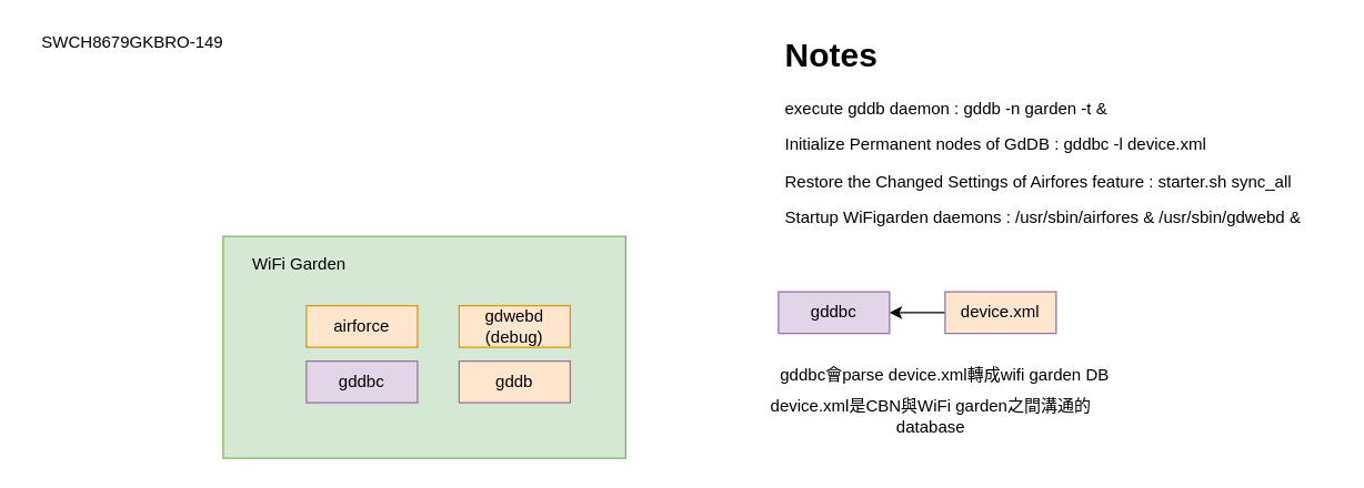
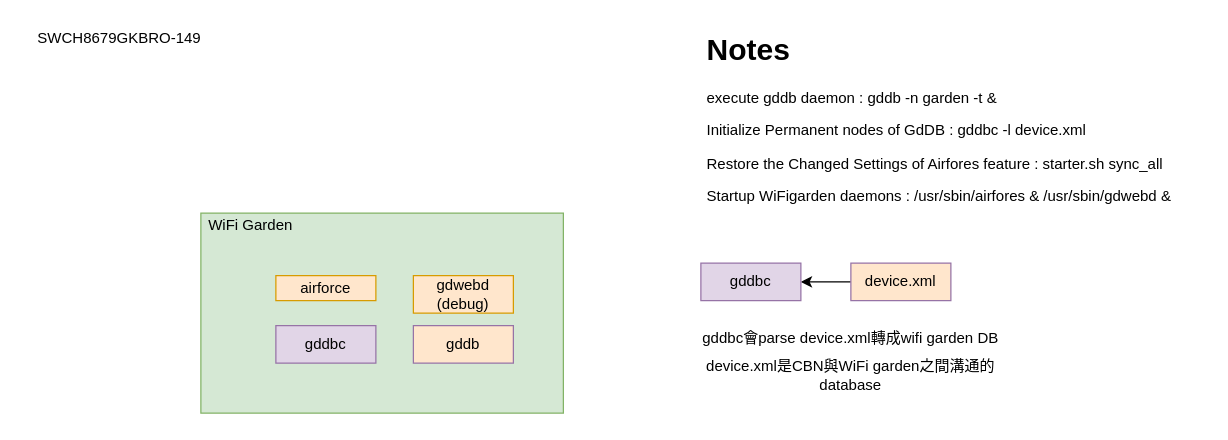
- <mxCell id="3" value="WiFi Garden" style="text;html=1;strokeColor=none;fillColor=none;align=center;verticalAlign=middle;whiteSpace=wrap;rounded=0;" vertex="1" parent="1"><mxGeometry x="175" y="180" width="80" height="20" as="geometry" /></mxCell>
+ <mxCell id="3" value="WiFi Garden" style="text;html=1;strokeColor=none;fillColor=none;align=center;verticalAlign=middle;whiteSpace=wrap;rounded=0;" vertex="1" parent="1"><mxGeometry x="160" y="170" width="80" height="20" as="geometry" /></mxCell>
- <mxCell id="5" value="airforce" style="rounded=0;whiteSpace=wrap;html=1;fillColor=#ffe6cc;strokeColor=#d79b00;" vertex="1" parent="1"><mxGeometry x="220" y="220" width="80" height="30" as="geometry" /></mxCell>
+ <mxCell id="5" value="airforce" style="rounded=0;whiteSpace=wrap;html=1;fillColor=#ffe6cc;strokeColor=#d79b00;" vertex="1" parent="1"><mxGeometry x="220" y="220" width="80" height="20" as="geometry" /></mxCell>
- <mxCell id="13" value="device.xml是CBN與WiFi garden之間溝通的database" style="text;html=1;strokeColor=none;fillColor=none;align=center;verticalAlign=middle;whiteSpace=wrap;rounded=0;" vertex="1" parent="1"><mxGeometry x="550" y="290" width="240" height="20" as="geometry" /></mxCell>
+ <mxCell id="13" value="device.xml是CBN與WiFi garden之間溝通的database" style="text;html=1;strokeColor=none;fillColor=none;align=center;verticalAlign=middle;whiteSpace=wrap;rounded=0;" vertex="1" parent="1"><mxGeometry x="560" y="290" width="240" height="20" as="geometry" /></mxCell>
